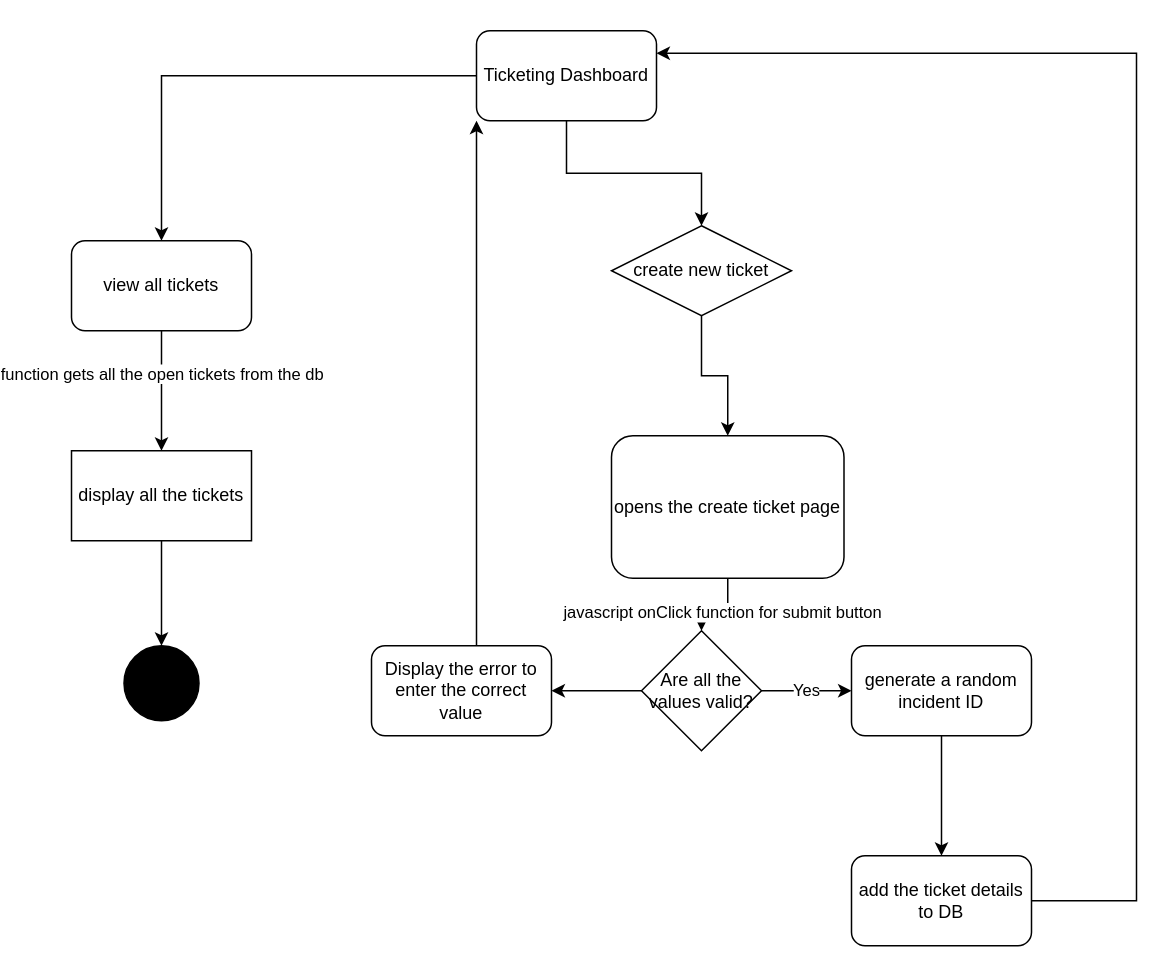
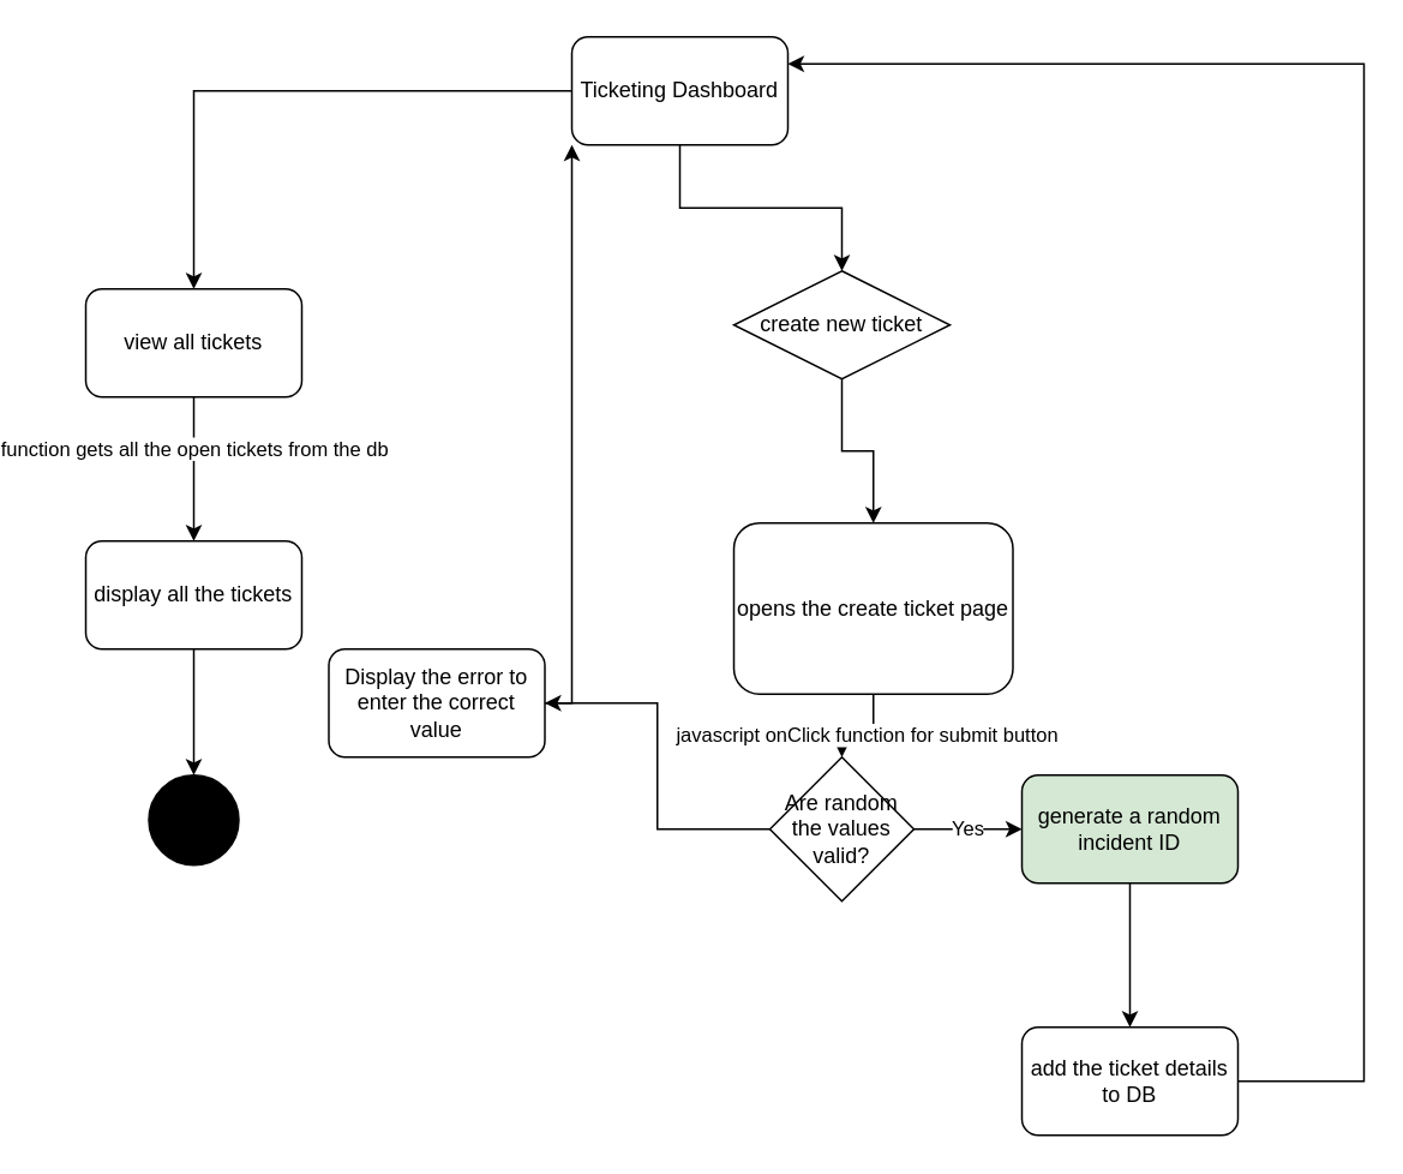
- <mxCell id="23" value="display all the tickets" style="whiteSpace=wrap;html=1;rounded=0;" vertex="1" parent="1"><mxGeometry x="20" y="300" width="120" height="60" as="geometry" /></mxCell>
+ <mxCell id="23" value="display all the tickets" style="whiteSpace=wrap;html=1;rounded=1;" vertex="1" parent="1"><mxGeometry x="20" y="300" width="120" height="60" as="geometry" /></mxCell>
- <mxCell id="19" value="Display the error to enter the correct value" style="whiteSpace=wrap;html=1;rounded=1;" vertex="1" parent="1"><mxGeometry x="220" y="430" width="120" height="60" as="geometry" /></mxCell>
+ <mxCell id="19" value="Display the error to enter the correct value" style="whiteSpace=wrap;html=1;rounded=1;" vertex="1" parent="1"><mxGeometry x="155" y="360" width="120" height="60" as="geometry" /></mxCell>
- <mxCell id="15" value="Are all the values valid?" style="rhombus;whiteSpace=wrap;html=1;rounded=0;" vertex="1" parent="1"><mxGeometry x="400" y="420" width="80" height="80" as="geometry" /></mxCell>
+ <mxCell id="15" value="Are random the values valid?" style="rhombus;whiteSpace=wrap;html=1;rounded=0;" vertex="1" parent="1"><mxGeometry x="400" y="420" width="80" height="80" as="geometry" /></mxCell>
- <mxCell id="17" value="generate a random incident ID" style="whiteSpace=wrap;html=1;rounded=1;" vertex="1" parent="1"><mxGeometry x="540" y="430" width="120" height="60" as="geometry" /></mxCell>
+ <mxCell id="17" value="generate a random incident ID" style="whiteSpace=wrap;html=1;rounded=1;fillColor=#d5e8d4;" vertex="1" parent="1"><mxGeometry x="540" y="430" width="120" height="60" as="geometry" /></mxCell>
